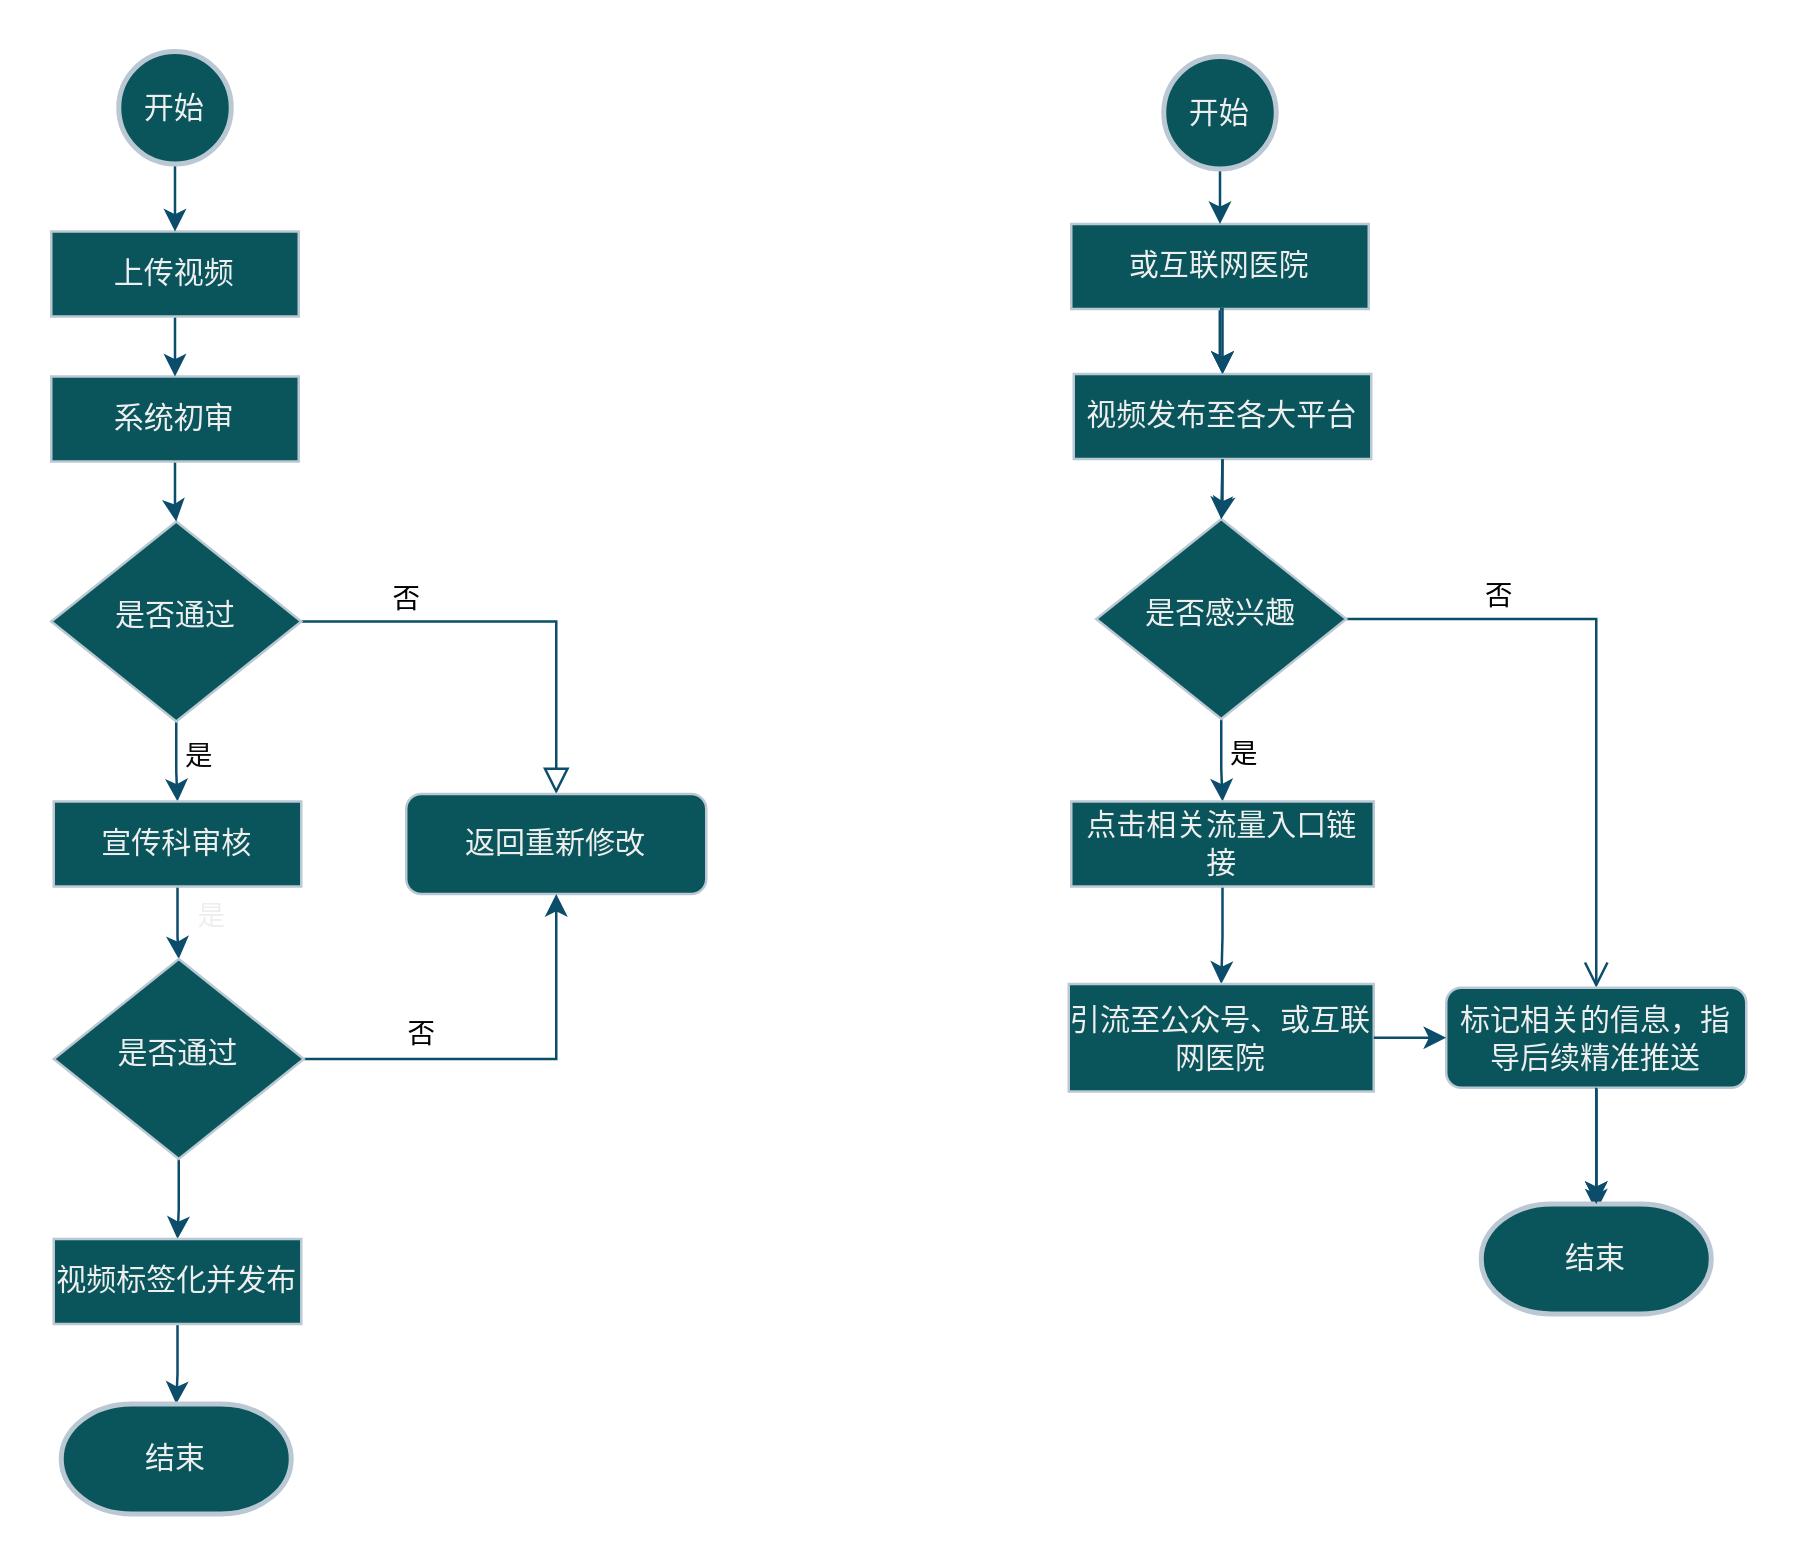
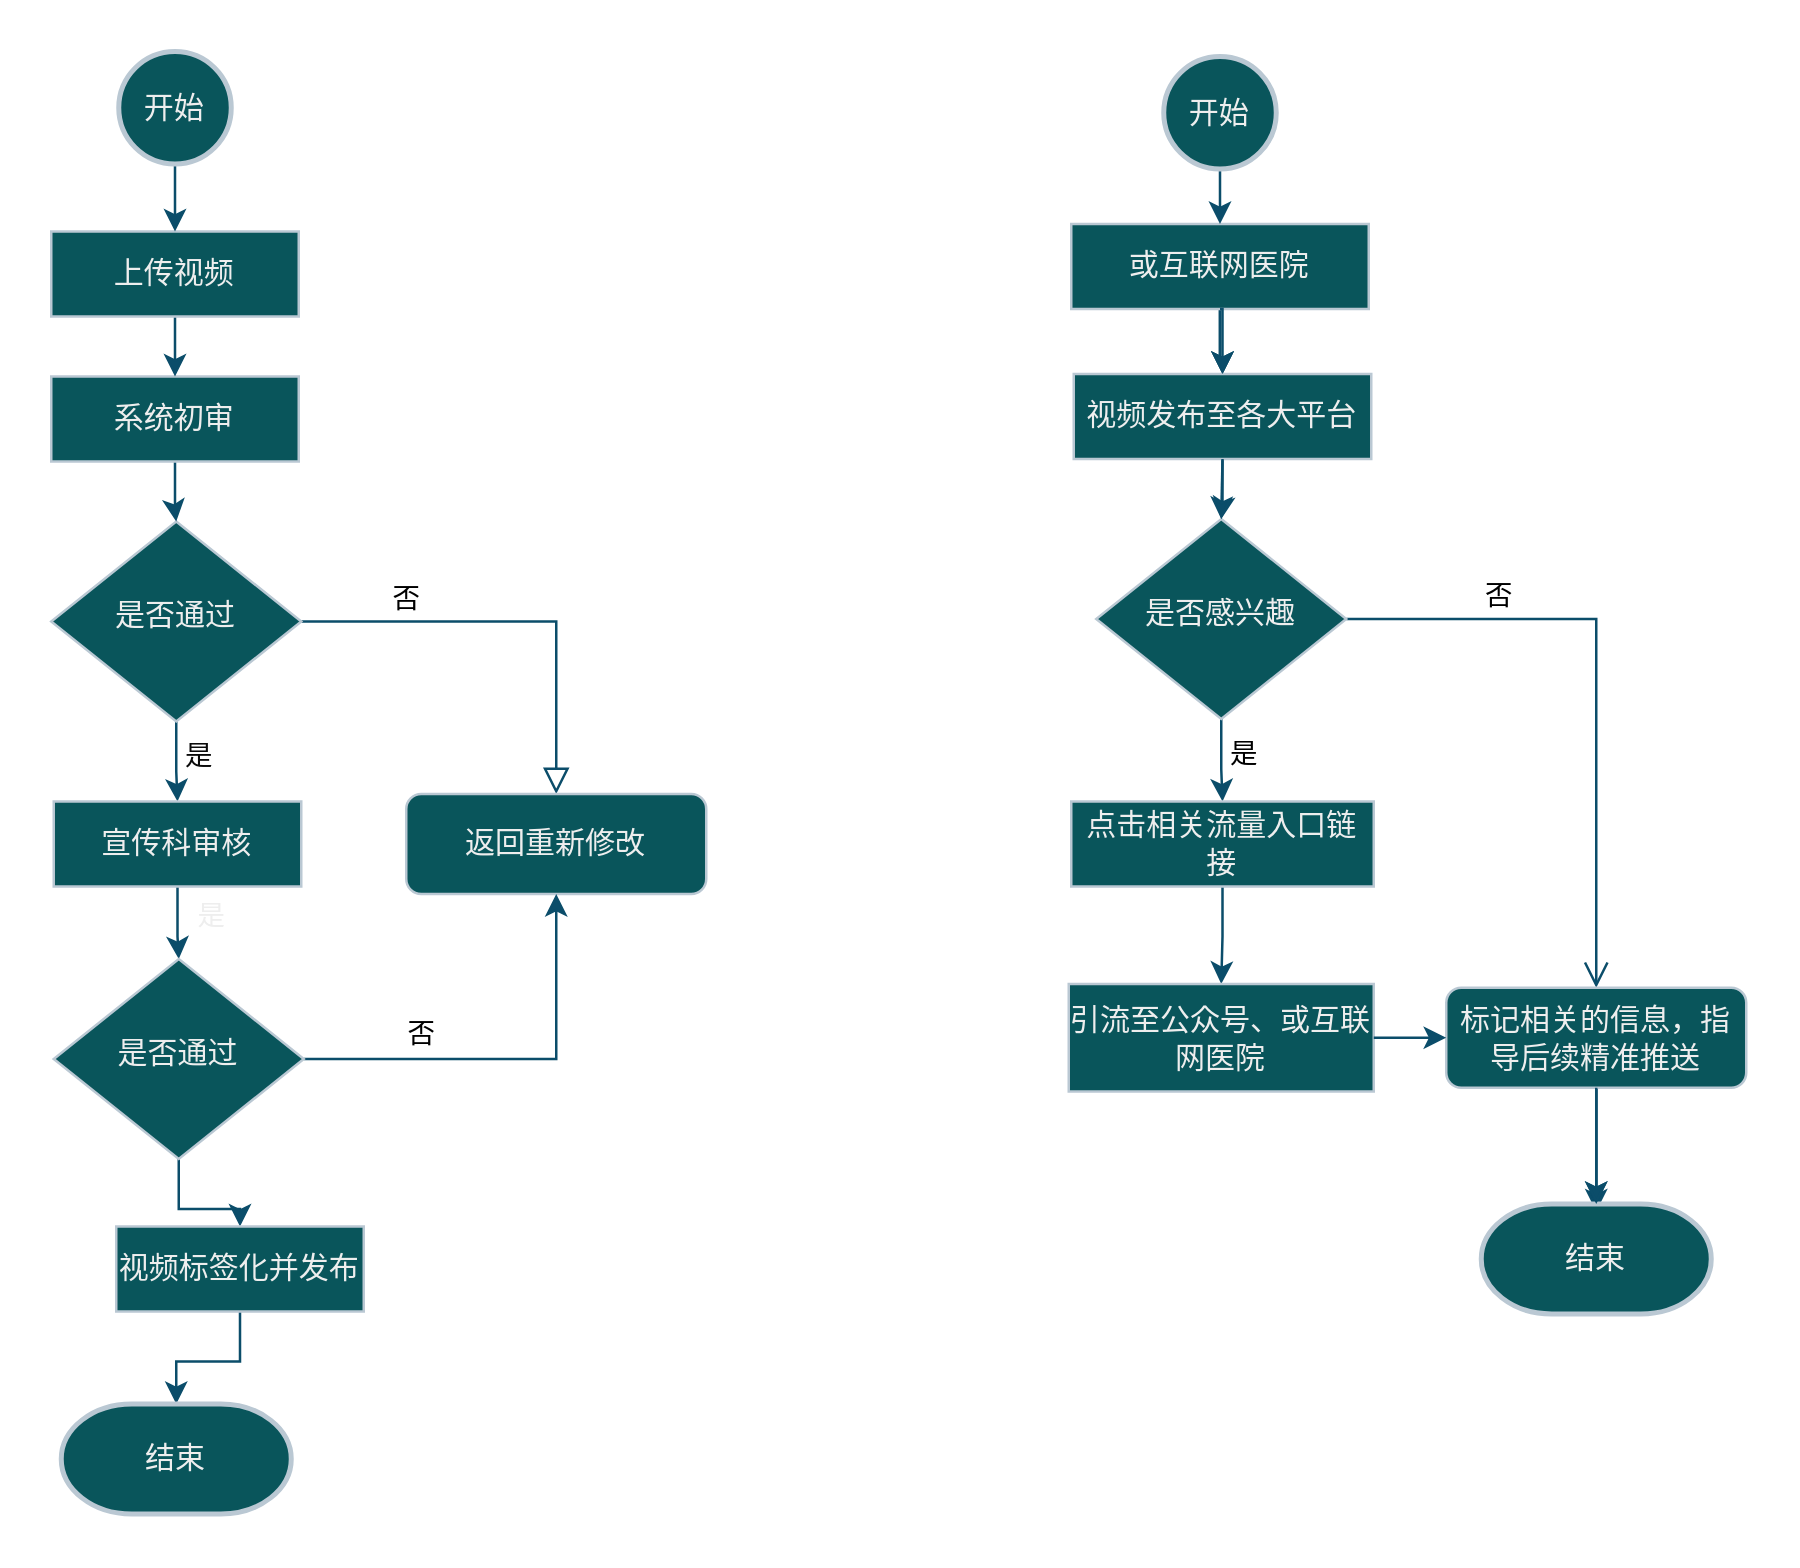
- <mxCell id="21" value="视频标签化并发布" style="whiteSpace=wrap;html=1;strokeColor=#BAC8D3;fontColor=#EEEEEE;fillColor=#09555B;direction=south;labelBackgroundColor=none;" parent="1" vertex="1"><mxGeometry x="21" y="495" width="99" height="34" as="geometry" /></mxCell>
+ <mxCell id="21" value="视频标签化并发布" style="whiteSpace=wrap;html=1;strokeColor=#BAC8D3;fontColor=#EEEEEE;fillColor=#09555B;direction=south;labelBackgroundColor=none;" parent="1" vertex="1"><mxGeometry x="46" y="490" width="99" height="34" as="geometry" /></mxCell>
